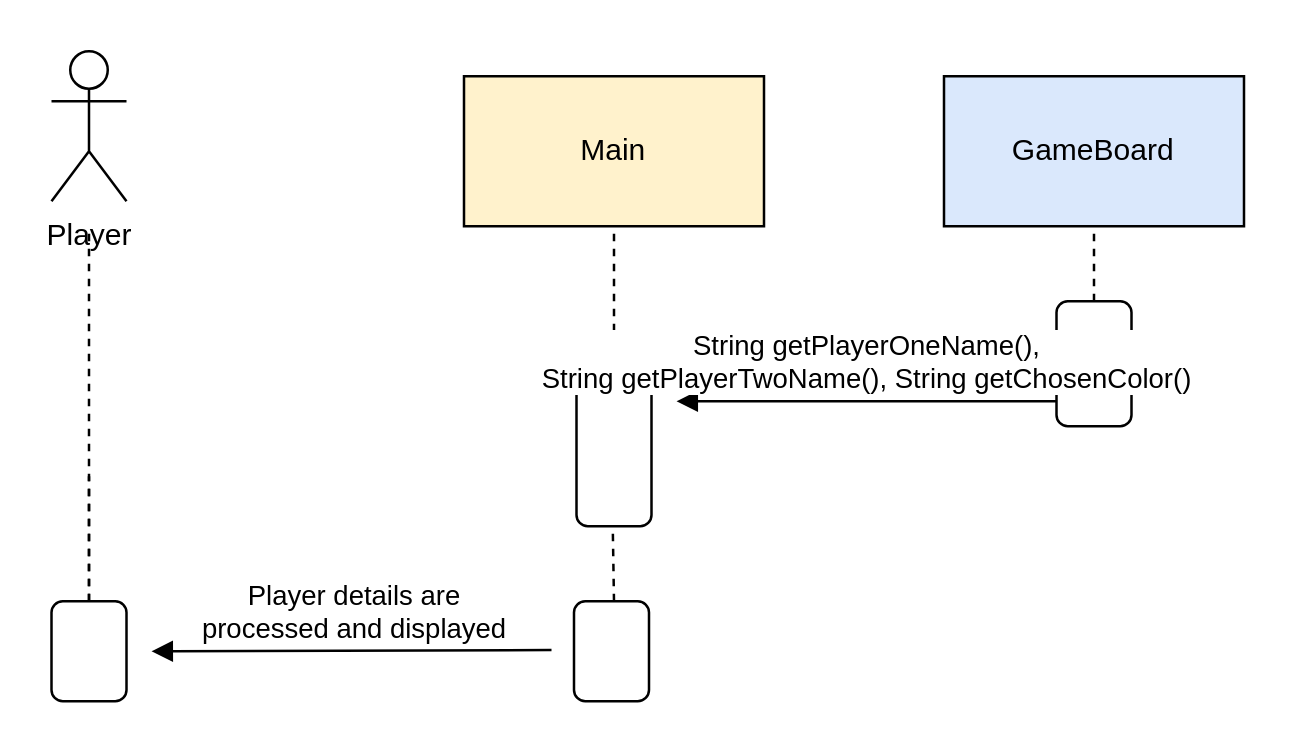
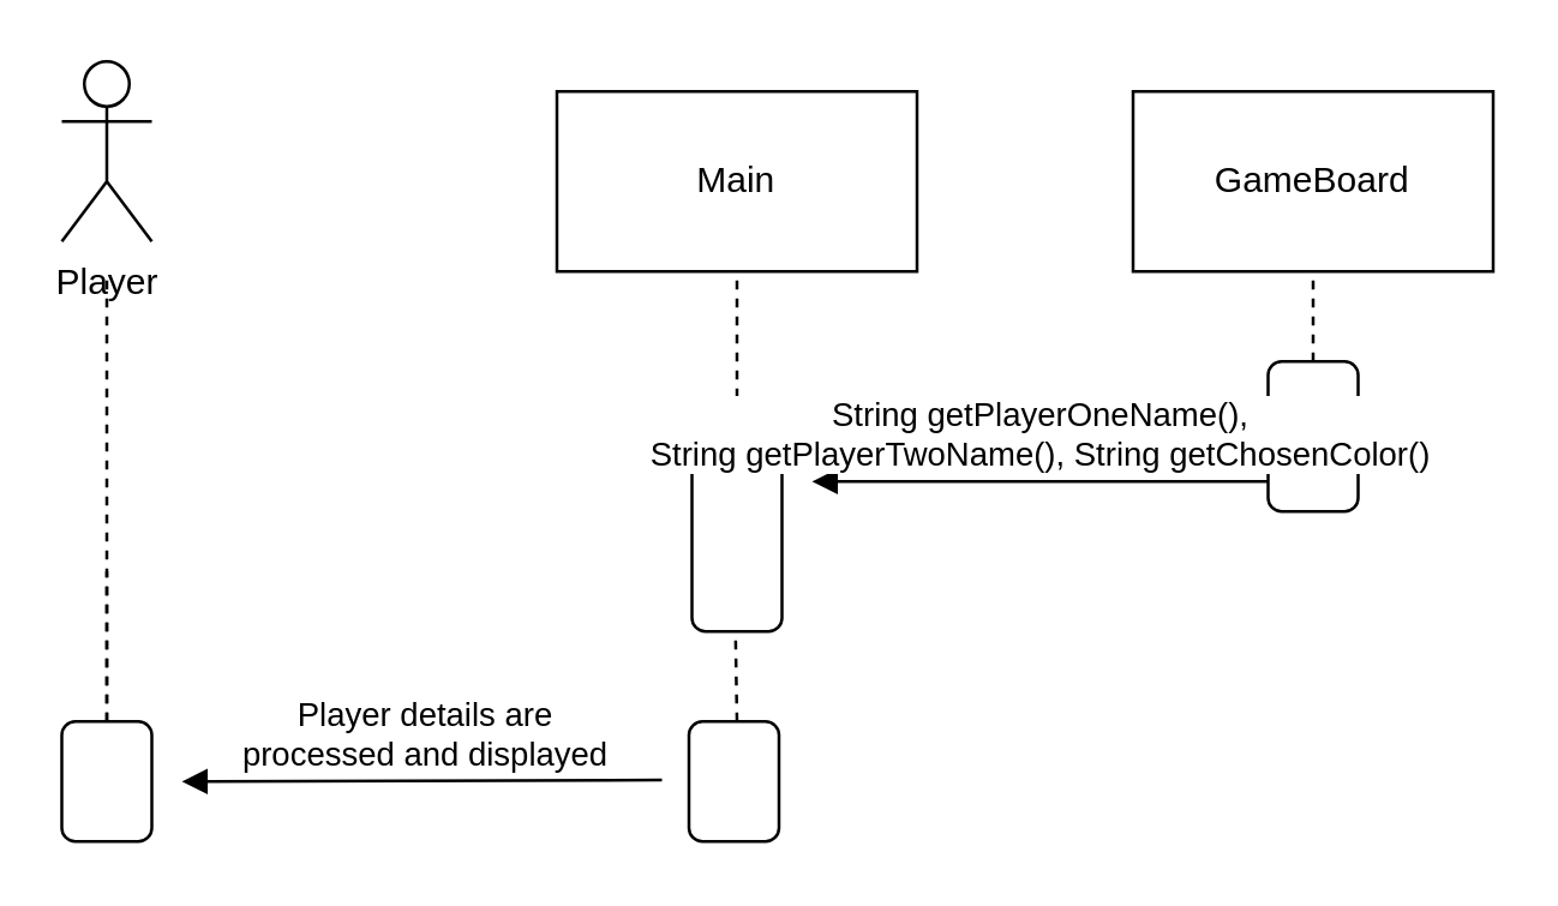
- <mxCell id="2" value="Main" style="rounded=0;whiteSpace=wrap;html=1;fillColor=#fff2cc;" parent="1" vertex="1"><mxGeometry x="185" y="30" width="120" height="60" as="geometry" /></mxCell>
+ <mxCell id="2" value="Main" style="rounded=0;whiteSpace=wrap;html=1;" parent="1" vertex="1"><mxGeometry x="185" y="30" width="120" height="60" as="geometry" /></mxCell>
- <mxCell id="3" value="GameBoard" style="rounded=0;whiteSpace=wrap;html=1;fillColor=#dae8fc;" parent="1" vertex="1"><mxGeometry x="377" y="30" width="120" height="60" as="geometry" /></mxCell>
+ <mxCell id="3" value="GameBoard" style="rounded=0;whiteSpace=wrap;html=1;" parent="1" vertex="1"><mxGeometry x="377" y="30" width="120" height="60" as="geometry" /></mxCell>
